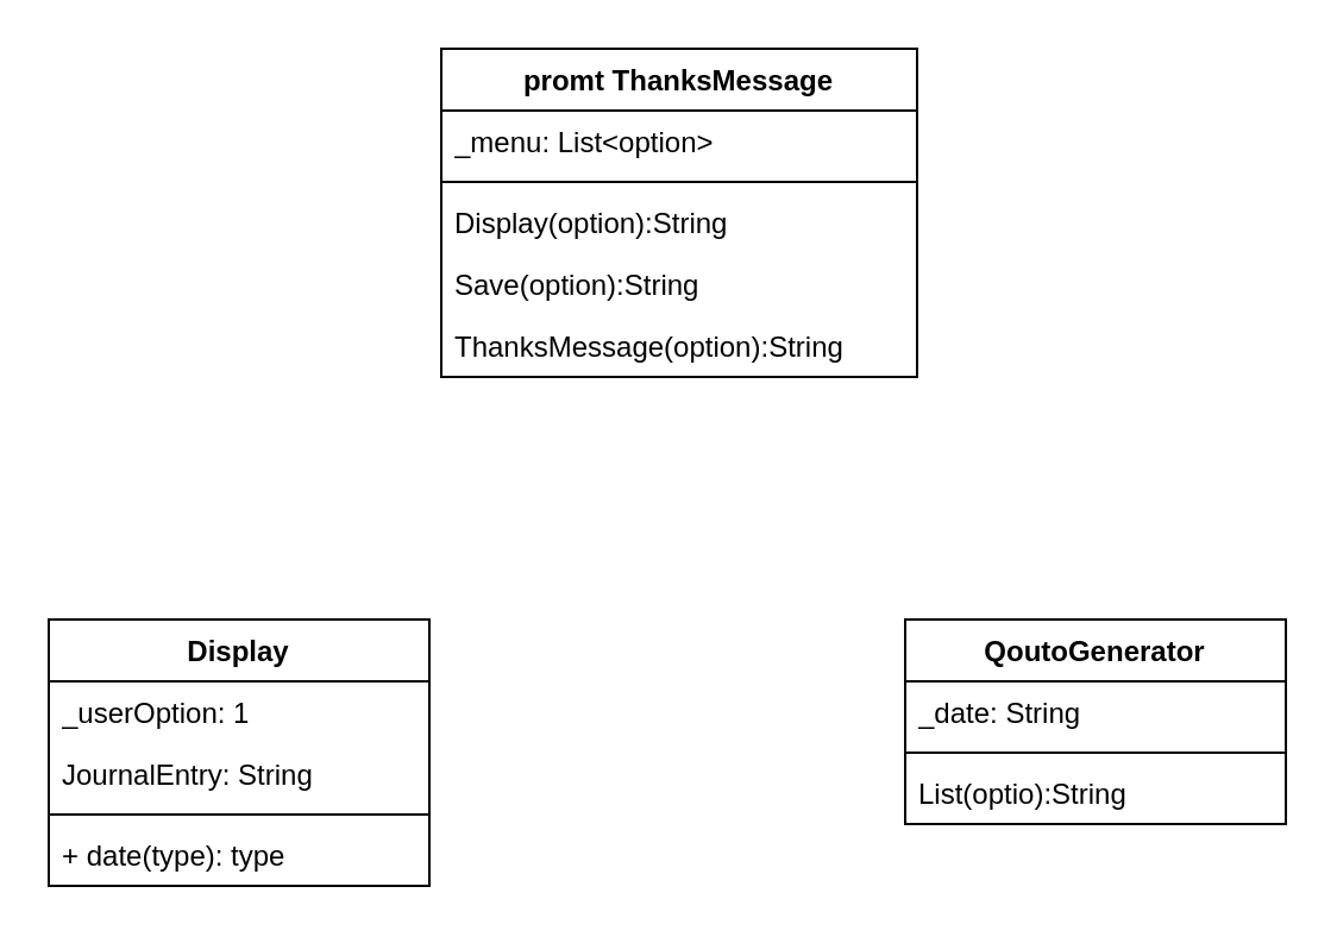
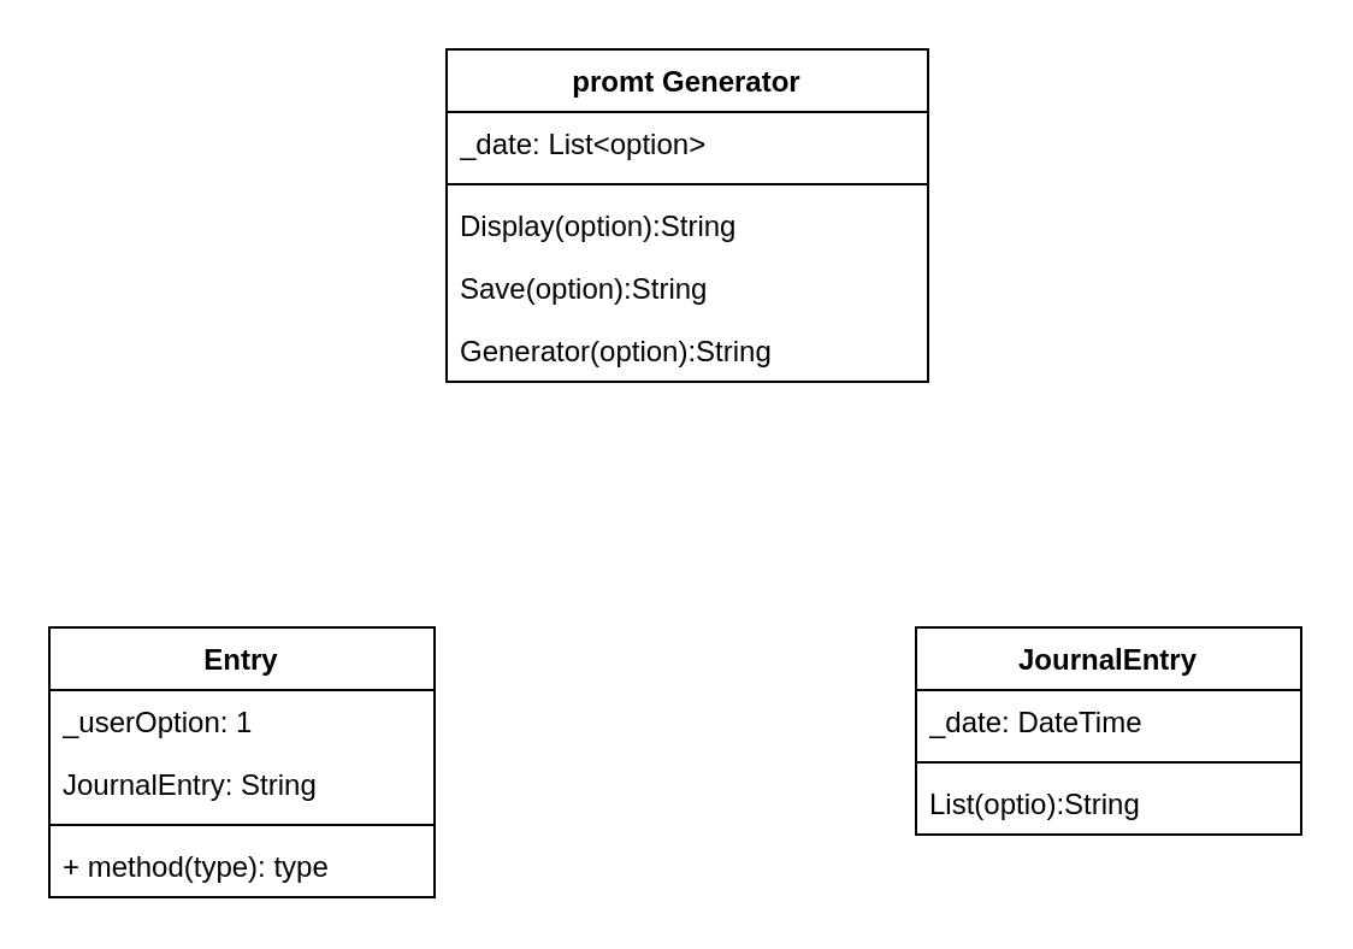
- <mxCell id="11" value="promt ThanksMessage&lt;br&gt;" style="swimlane;fontStyle=1;align=center;verticalAlign=top;childLayout=stackLayout;horizontal=1;startSize=26;horizontalStack=0;resizeParent=1;resizeParentMax=0;resizeLast=0;collapsible=1;marginBottom=0;whiteSpace=wrap;html=1;" vertex="1" parent="1"><mxGeometry x="185" y="20" width="200" height="138" as="geometry" /></mxCell>
+ <mxCell id="11" value="promt Generator&lt;br&gt;" style="swimlane;fontStyle=1;align=center;verticalAlign=top;childLayout=stackLayout;horizontal=1;startSize=26;horizontalStack=0;resizeParent=1;resizeParentMax=0;resizeLast=0;collapsible=1;marginBottom=0;whiteSpace=wrap;html=1;" vertex="1" parent="1"><mxGeometry x="185" y="20" width="200" height="138" as="geometry" /></mxCell>
- <mxCell id="12" value="_menu: List&amp;lt;option&amp;gt;" style="text;strokeColor=none;fillColor=none;align=left;verticalAlign=top;spacingLeft=4;spacingRight=4;overflow=hidden;rotatable=0;points=[[0,0.5],[1,0.5]];portConstraint=eastwest;whiteSpace=wrap;html=1;" vertex="1" parent="11"><mxGeometry y="26" width="200" height="26" as="geometry" /></mxCell>
+ <mxCell id="12" value="_date: List&amp;lt;option&amp;gt;" style="text;strokeColor=none;fillColor=none;align=left;verticalAlign=top;spacingLeft=4;spacingRight=4;overflow=hidden;rotatable=0;points=[[0,0.5],[1,0.5]];portConstraint=eastwest;whiteSpace=wrap;html=1;" vertex="1" parent="11"><mxGeometry y="26" width="200" height="26" as="geometry" /></mxCell>
- <mxCell id="16" value="ThanksMessage(option):String" style="text;strokeColor=none;fillColor=none;align=left;verticalAlign=top;spacingLeft=4;spacingRight=4;overflow=hidden;rotatable=0;points=[[0,0.5],[1,0.5]];portConstraint=eastwest;whiteSpace=wrap;html=1;" vertex="1" parent="11"><mxGeometry y="112" width="200" height="26" as="geometry" /></mxCell>
+ <mxCell id="16" value="Generator(option):String" style="text;strokeColor=none;fillColor=none;align=left;verticalAlign=top;spacingLeft=4;spacingRight=4;overflow=hidden;rotatable=0;points=[[0,0.5],[1,0.5]];portConstraint=eastwest;whiteSpace=wrap;html=1;" vertex="1" parent="11"><mxGeometry y="112" width="200" height="26" as="geometry" /></mxCell>
- <mxCell id="6" value="Display" style="swimlane;fontStyle=1;align=center;verticalAlign=top;childLayout=stackLayout;horizontal=1;startSize=26;horizontalStack=0;resizeParent=1;resizeParentMax=0;resizeLast=0;collapsible=1;marginBottom=0;whiteSpace=wrap;html=1;" vertex="1" parent="1"><mxGeometry x="20" y="260" width="160" height="112" as="geometry" /></mxCell>
+ <mxCell id="6" value="Entry" style="swimlane;fontStyle=1;align=center;verticalAlign=top;childLayout=stackLayout;horizontal=1;startSize=26;horizontalStack=0;resizeParent=1;resizeParentMax=0;resizeLast=0;collapsible=1;marginBottom=0;whiteSpace=wrap;html=1;" vertex="1" parent="1"><mxGeometry x="20" y="260" width="160" height="112" as="geometry" /></mxCell>
- <mxCell id="2" value="QoutoGenerator" style="swimlane;fontStyle=1;align=center;verticalAlign=top;childLayout=stackLayout;horizontal=1;startSize=26;horizontalStack=0;resizeParent=1;resizeParentMax=0;resizeLast=0;collapsible=1;marginBottom=0;whiteSpace=wrap;html=1;" vertex="1" parent="1"><mxGeometry x="380" y="260" width="160" height="86" as="geometry" /></mxCell>
+ <mxCell id="2" value="JournalEntry" style="swimlane;fontStyle=1;align=center;verticalAlign=top;childLayout=stackLayout;horizontal=1;startSize=26;horizontalStack=0;resizeParent=1;resizeParentMax=0;resizeLast=0;collapsible=1;marginBottom=0;whiteSpace=wrap;html=1;" vertex="1" parent="1"><mxGeometry x="380" y="260" width="160" height="86" as="geometry" /></mxCell>
- <mxCell id="3" value="_date: String" style="text;strokeColor=none;fillColor=none;align=left;verticalAlign=top;spacingLeft=4;spacingRight=4;overflow=hidden;rotatable=0;points=[[0,0.5],[1,0.5]];portConstraint=eastwest;whiteSpace=wrap;html=1;" vertex="1" parent="2"><mxGeometry y="26" width="160" height="26" as="geometry" /></mxCell>
+ <mxCell id="3" value="_date: DateTime" style="text;strokeColor=none;fillColor=none;align=left;verticalAlign=top;spacingLeft=4;spacingRight=4;overflow=hidden;rotatable=0;points=[[0,0.5],[1,0.5]];portConstraint=eastwest;whiteSpace=wrap;html=1;" vertex="1" parent="2"><mxGeometry y="26" width="160" height="26" as="geometry" /></mxCell>
- <mxCell id="10" value="+ date(type): type" style="text;strokeColor=none;fillColor=none;align=left;verticalAlign=top;spacingLeft=4;spacingRight=4;overflow=hidden;rotatable=0;points=[[0,0.5],[1,0.5]];portConstraint=eastwest;whiteSpace=wrap;html=1;" vertex="1" parent="6"><mxGeometry y="86" width="160" height="26" as="geometry" /></mxCell>
+ <mxCell id="10" value="+ method(type): type" style="text;strokeColor=none;fillColor=none;align=left;verticalAlign=top;spacingLeft=4;spacingRight=4;overflow=hidden;rotatable=0;points=[[0,0.5],[1,0.5]];portConstraint=eastwest;whiteSpace=wrap;html=1;" vertex="1" parent="6"><mxGeometry y="86" width="160" height="26" as="geometry" /></mxCell>
